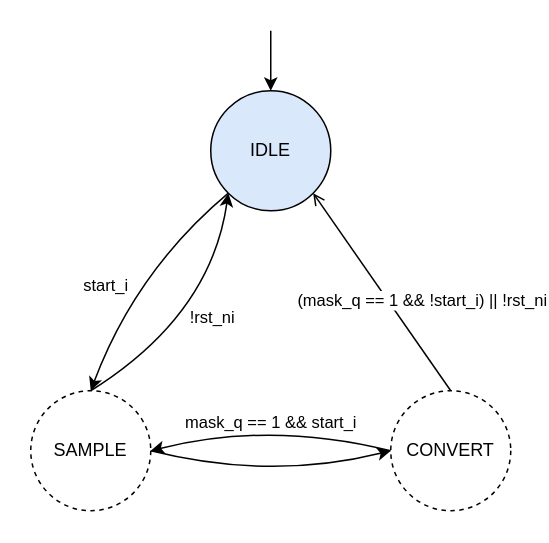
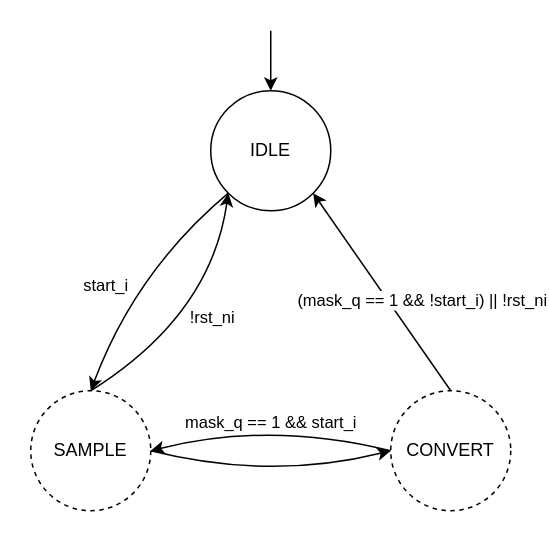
- <mxCell id="5" value="IDLE" style="ellipse;whiteSpace=wrap;html=1;aspect=fixed;fillColor=#dae8fc;" vertex="1" parent="1"><mxGeometry x="140" y="60" width="80" height="80" as="geometry" /></mxCell>
+ <mxCell id="5" value="IDLE" style="ellipse;whiteSpace=wrap;html=1;aspect=fixed;" vertex="1" parent="1"><mxGeometry x="140" y="60" width="80" height="80" as="geometry" /></mxCell>
- <mxCell id="10" style="edgeStyle=none;html=1;exitX=0.5;exitY=0;exitDx=0;exitDy=0;entryX=1;entryY=1;entryDx=0;entryDy=0;endArrow=open;" edge="1" parent="1" source="14" target="5"><mxGeometry relative="1" as="geometry" /></mxCell>
+ <mxCell id="10" style="edgeStyle=none;html=1;exitX=0.5;exitY=0;exitDx=0;exitDy=0;entryX=1;entryY=1;entryDx=0;entryDy=0;" edge="1" parent="1" source="14" target="5"><mxGeometry relative="1" as="geometry" /></mxCell>
